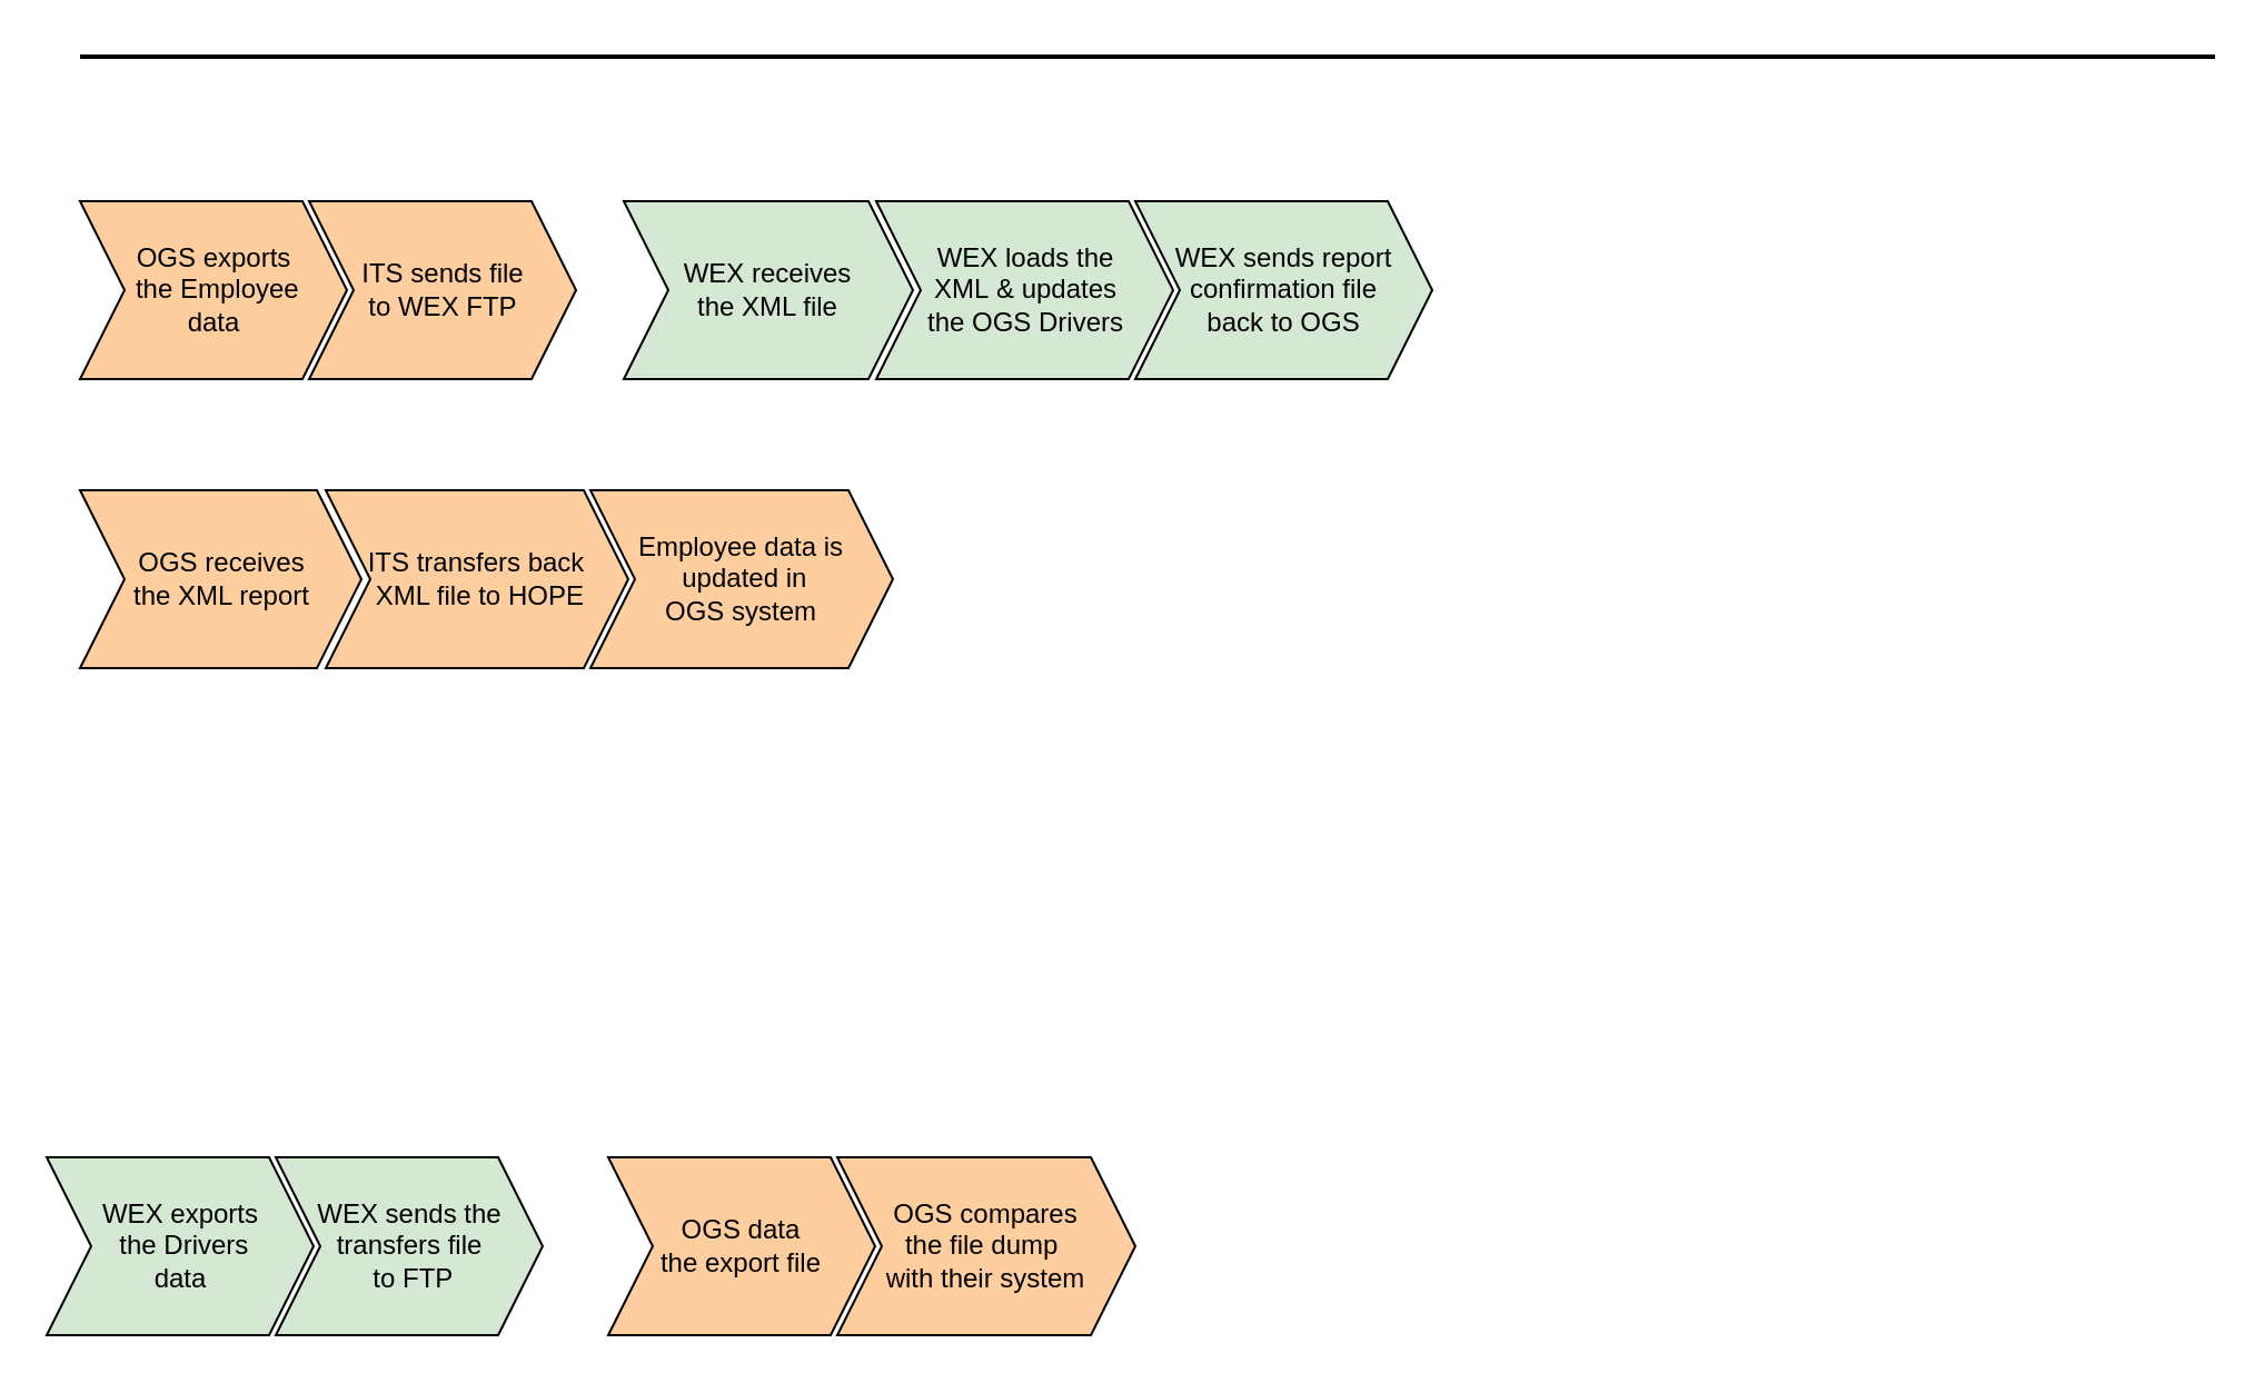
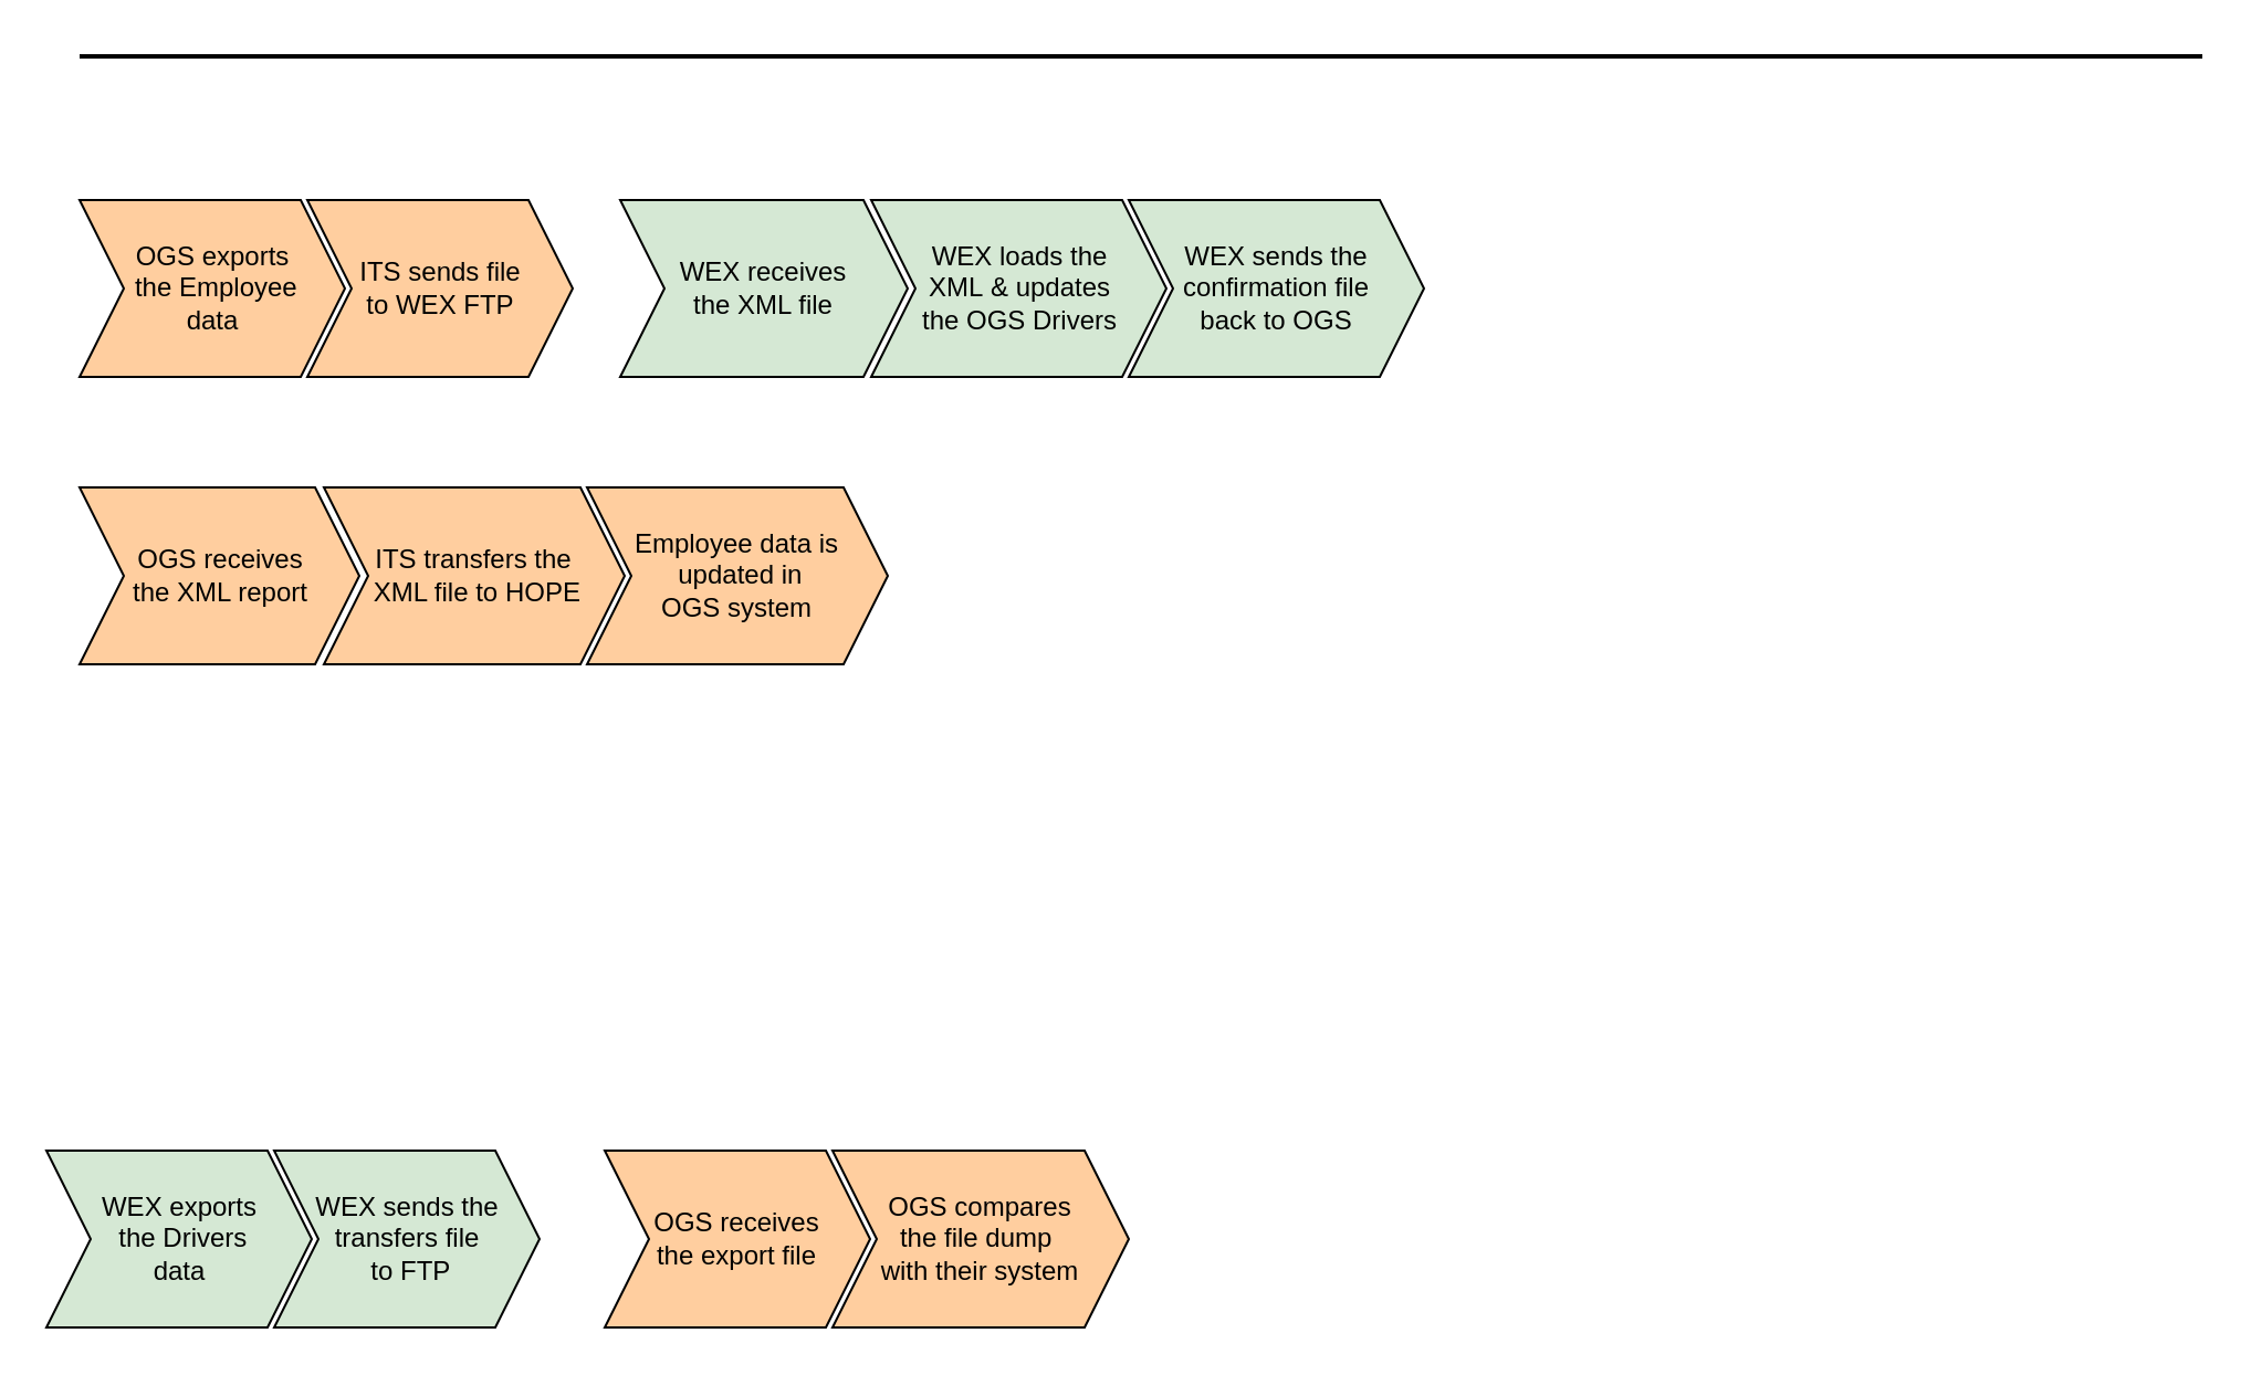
- <mxCell id="7" value="WEX sends report confirmation file&lt;br&gt;back to OGS" style="shape=step;perimeter=stepPerimeter;whiteSpace=wrap;html=1;fixedSize=1;fillColor=#D5E8D4;" parent="1" vertex="1"><mxGeometry x="510" y="90" width="133.5" height="80" as="geometry" /></mxCell>
+ <mxCell id="7" value="WEX sends the confirmation file&lt;br&gt;back to OGS" style="shape=step;perimeter=stepPerimeter;whiteSpace=wrap;html=1;fixedSize=1;fillColor=#D5E8D4;" parent="1" vertex="1"><mxGeometry x="510" y="90" width="133.5" height="80" as="geometry" /></mxCell>
- <mxCell id="9" value="ITS transfers back&lt;br&gt;&amp;nbsp;XML file to HOPE" style="shape=step;perimeter=stepPerimeter;whiteSpace=wrap;html=1;fixedSize=1;fillColor=#FFCE9F;" parent="1" vertex="1"><mxGeometry x="146" y="220" width="136" height="80" as="geometry" /></mxCell>
+ <mxCell id="9" value="ITS transfers the&lt;br&gt;&amp;nbsp;XML file to HOPE" style="shape=step;perimeter=stepPerimeter;whiteSpace=wrap;html=1;fixedSize=1;fillColor=#FFCE9F;" parent="1" vertex="1"><mxGeometry x="146" y="220" width="136" height="80" as="geometry" /></mxCell>
- <mxCell id="13" value="OGS data&lt;br&gt;the export file" style="shape=step;perimeter=stepPerimeter;whiteSpace=wrap;html=1;fixedSize=1;fillColor=#FFCE9F;" parent="1" vertex="1"><mxGeometry x="273" y="520" width="120" height="80" as="geometry" /></mxCell>
+ <mxCell id="13" value="OGS receives&lt;br&gt;the export file" style="shape=step;perimeter=stepPerimeter;whiteSpace=wrap;html=1;fixedSize=1;fillColor=#FFCE9F;" parent="1" vertex="1"><mxGeometry x="273" y="520" width="120" height="80" as="geometry" /></mxCell>
